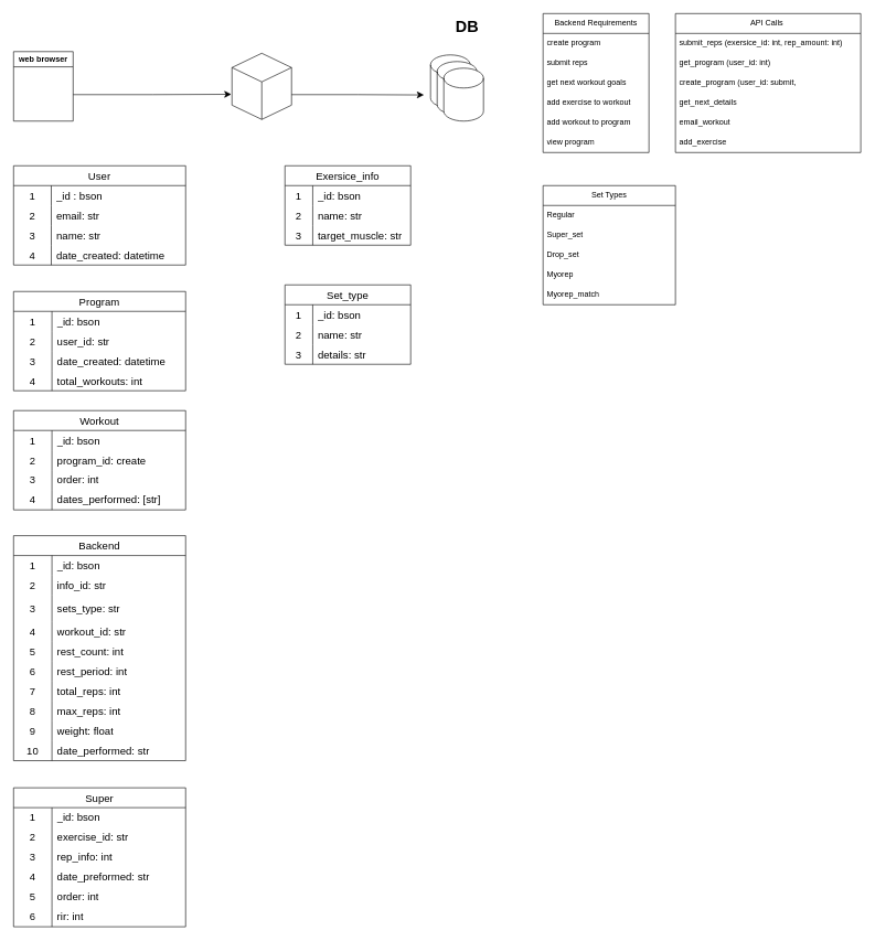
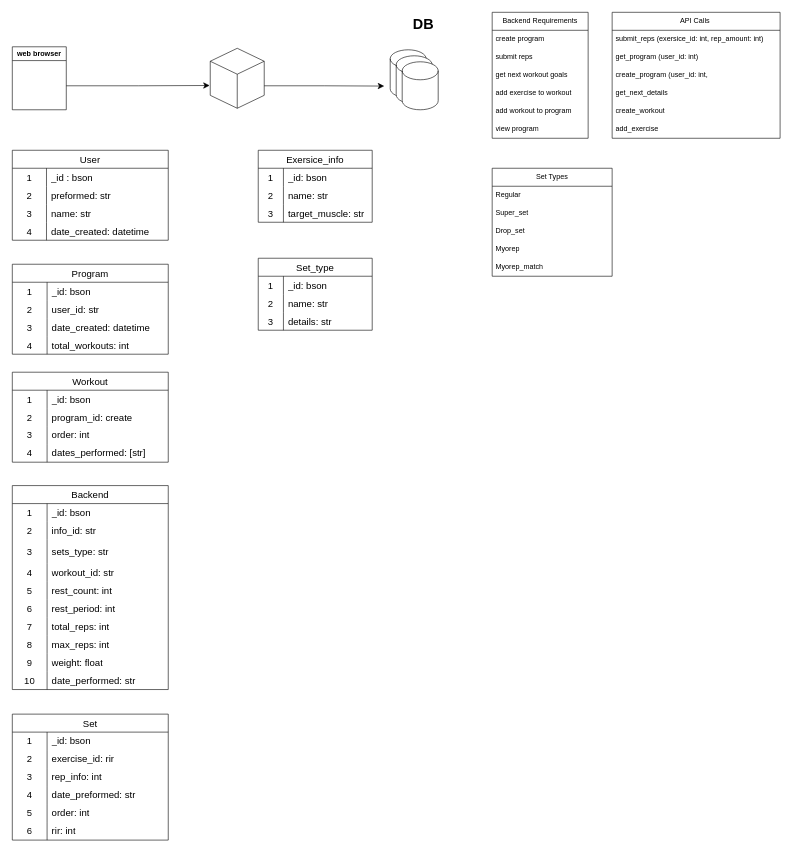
- <mxCell id="20" value="create_program (user_id: submit,&amp;nbsp;" style="text;strokeColor=none;fillColor=none;align=left;verticalAlign=middle;spacingLeft=4;spacingRight=4;overflow=hidden;points=[[0,0.5],[1,0.5]];portConstraint=eastwest;rotatable=0;whiteSpace=wrap;html=1;" vertex="1" parent="17"><mxGeometry y="90" width="280" height="30" as="geometry" /></mxCell>
+ <mxCell id="20" value="create_program (user_id: int,&amp;nbsp;" style="text;strokeColor=none;fillColor=none;align=left;verticalAlign=middle;spacingLeft=4;spacingRight=4;overflow=hidden;points=[[0,0.5],[1,0.5]];portConstraint=eastwest;rotatable=0;whiteSpace=wrap;html=1;" vertex="1" parent="17"><mxGeometry y="90" width="280" height="30" as="geometry" /></mxCell>
- <mxCell id="22" value="email_workout" style="text;strokeColor=none;fillColor=none;align=left;verticalAlign=middle;spacingLeft=4;spacingRight=4;overflow=hidden;points=[[0,0.5],[1,0.5]];portConstraint=eastwest;rotatable=0;whiteSpace=wrap;html=1;" vertex="1" parent="17"><mxGeometry y="150" width="280" height="30" as="geometry" /></mxCell>
+ <mxCell id="22" value="create_workout" style="text;strokeColor=none;fillColor=none;align=left;verticalAlign=middle;spacingLeft=4;spacingRight=4;overflow=hidden;points=[[0,0.5],[1,0.5]];portConstraint=eastwest;rotatable=0;whiteSpace=wrap;html=1;" vertex="1" parent="17"><mxGeometry y="150" width="280" height="30" as="geometry" /></mxCell>
- <mxCell id="30" value="email: str" style="shape=partialRectangle;html=1;whiteSpace=wrap;connectable=0;fillColor=none;top=0;left=0;bottom=0;right=0;align=left;spacingLeft=6;overflow=hidden;strokeColor=inherit;fontSize=16;" vertex="1" parent="28"><mxGeometry x="57" width="203" height="30" as="geometry"><mxRectangle width="203" height="30" as="alternateBounds" /></mxGeometry></mxCell>
+ <mxCell id="30" value="preformed: str" style="shape=partialRectangle;html=1;whiteSpace=wrap;connectable=0;fillColor=none;top=0;left=0;bottom=0;right=0;align=left;spacingLeft=6;overflow=hidden;strokeColor=inherit;fontSize=16;" vertex="1" parent="28"><mxGeometry x="57" width="203" height="30" as="geometry"><mxRectangle width="203" height="30" as="alternateBounds" /></mxGeometry></mxCell>
- <mxCell id="120" value="Super" style="shape=table;startSize=30;container=1;collapsible=0;childLayout=tableLayout;fixedRows=1;rowLines=0;fontStyle=0;strokeColor=default;fontSize=16;" vertex="1" parent="1"><mxGeometry x="20" y="1190" width="260" height="210" as="geometry" /></mxCell>
+ <mxCell id="120" value="Set" style="shape=table;startSize=30;container=1;collapsible=0;childLayout=tableLayout;fixedRows=1;rowLines=0;fontStyle=0;strokeColor=default;fontSize=16;" vertex="1" parent="1"><mxGeometry x="20" y="1190" width="260" height="210" as="geometry" /></mxCell>
- <mxCell id="126" value="exercise_id: str" style="shape=partialRectangle;html=1;whiteSpace=wrap;connectable=0;fillColor=none;top=0;left=0;bottom=0;right=0;align=left;spacingLeft=6;overflow=hidden;strokeColor=inherit;fontSize=16;" vertex="1" parent="124"><mxGeometry x="58" width="202" height="30" as="geometry"><mxRectangle width="202" height="30" as="alternateBounds" /></mxGeometry></mxCell>
+ <mxCell id="126" value="exercise_id: rir" style="shape=partialRectangle;html=1;whiteSpace=wrap;connectable=0;fillColor=none;top=0;left=0;bottom=0;right=0;align=left;spacingLeft=6;overflow=hidden;strokeColor=inherit;fontSize=16;" vertex="1" parent="124"><mxGeometry x="58" width="202" height="30" as="geometry"><mxRectangle width="202" height="30" as="alternateBounds" /></mxGeometry></mxCell>
